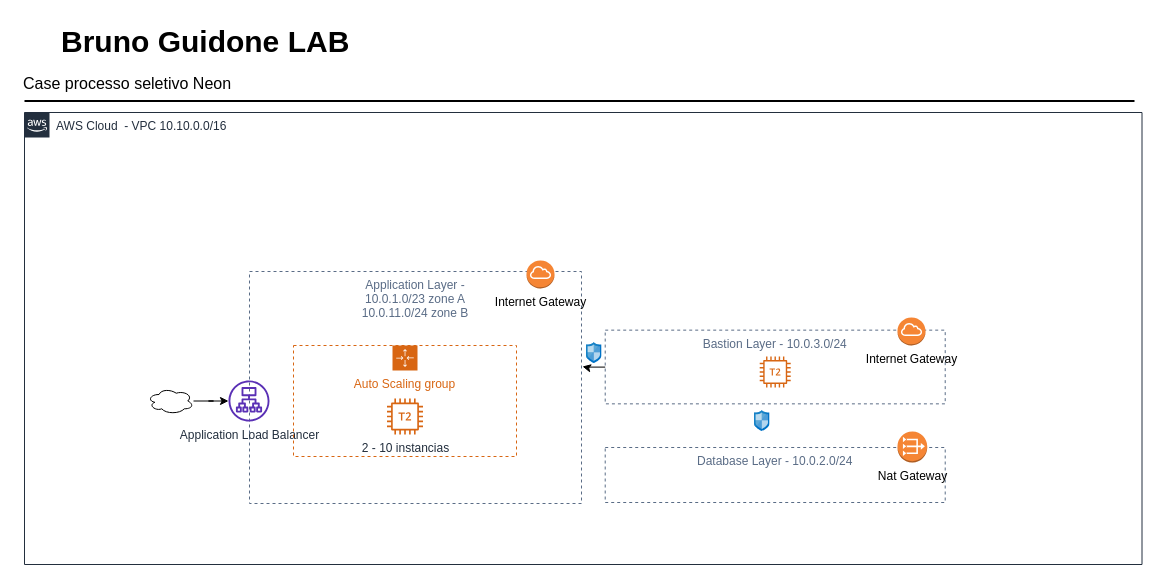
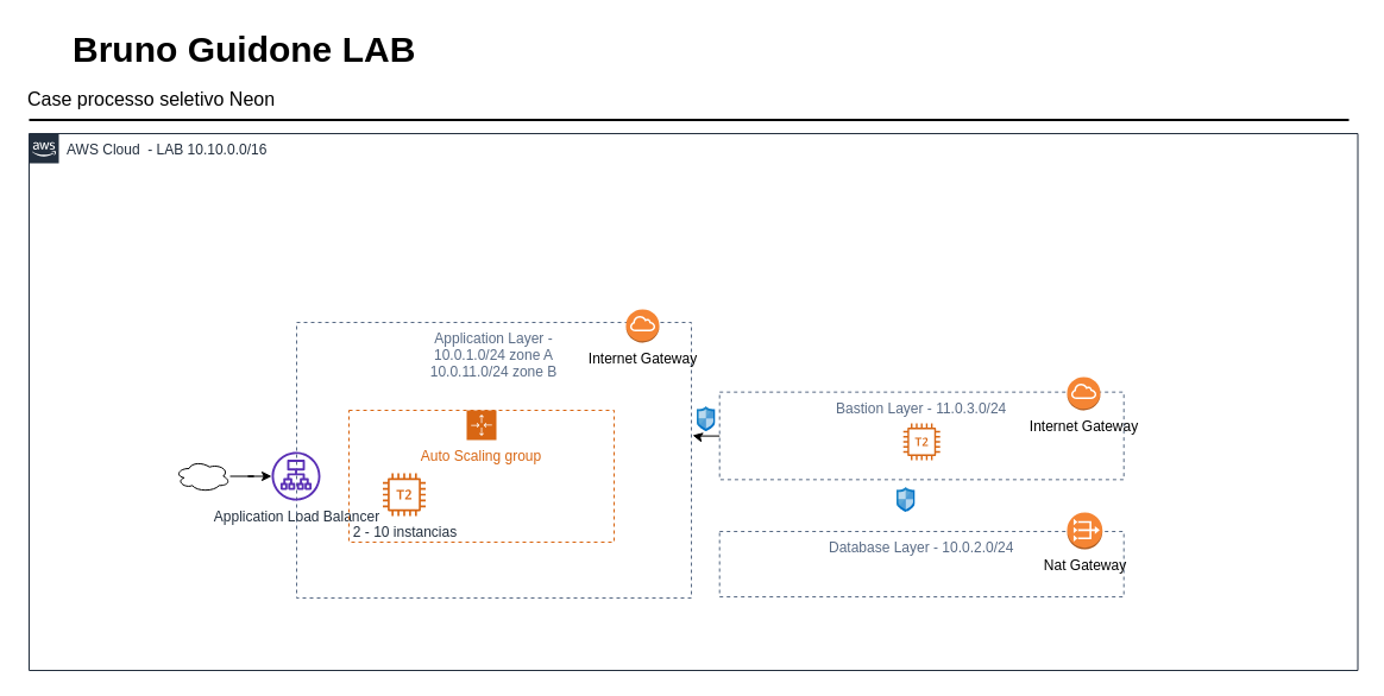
- <mxCell id="2" value="AWS Cloud&amp;nbsp; - VPC 10.10.0.0/16" style="points=[[0,0],[0.25,0],[0.5,0],[0.75,0],[1,0],[1,0.25],[1,0.5],[1,0.75],[1,1],[0.75,1],[0.5,1],[0.25,1],[0,1],[0,0.75],[0,0.5],[0,0.25]];outlineConnect=0;gradientColor=none;html=1;whiteSpace=wrap;fontSize=12;fontStyle=0;shape=mxgraph.aws4.group;grIcon=mxgraph.aws4.group_aws_cloud_alt;strokeColor=#232F3E;fillColor=none;verticalAlign=top;align=left;spacingLeft=30;fontColor=#232F3E;dashed=0;labelBackgroundColor=none;" parent="1" vertex="1"><mxGeometry x="24" y="112" width="1117.5" height="452" as="geometry" /></mxCell>
+ <mxCell id="2" value="AWS Cloud&amp;nbsp; - LAB 10.10.0.0/16" style="points=[[0,0],[0.25,0],[0.5,0],[0.75,0],[1,0],[1,0.25],[1,0.5],[1,0.75],[1,1],[0.75,1],[0.5,1],[0.25,1],[0,1],[0,0.75],[0,0.5],[0,0.25]];outlineConnect=0;gradientColor=none;html=1;whiteSpace=wrap;fontSize=12;fontStyle=0;shape=mxgraph.aws4.group;grIcon=mxgraph.aws4.group_aws_cloud_alt;strokeColor=#232F3E;fillColor=none;verticalAlign=top;align=left;spacingLeft=30;fontColor=#232F3E;dashed=0;labelBackgroundColor=none;" parent="1" vertex="1"><mxGeometry x="24" y="112" width="1117.5" height="452" as="geometry" /></mxCell>
- <mxCell id="8" value="Application Layer - &#10;10.0.1.0/23 zone A&#10;10.0.11.0/24 zone B" style="fillColor=none;strokeColor=#5A6C86;dashed=1;verticalAlign=top;fontStyle=0;fontColor=#5A6C86;" vertex="1" parent="1"><mxGeometry x="249" y="271" width="332" height="232" as="geometry" /></mxCell>
+ <mxCell id="8" value="Application Layer - &#10;10.0.1.0/24 zone A&#10;10.0.11.0/24 zone B" style="fillColor=none;strokeColor=#5A6C86;dashed=1;verticalAlign=top;fontStyle=0;fontColor=#5A6C86;" vertex="1" parent="1"><mxGeometry x="249" y="271" width="332" height="232" as="geometry" /></mxCell>
- <mxCell id="7" value="Bastion Layer - 10.0.3.0/24" style="fillColor=none;strokeColor=#5A6C86;dashed=1;verticalAlign=top;fontStyle=0;fontColor=#5A6C86;" vertex="1" parent="1"><mxGeometry x="604.71" y="329.65" width="340" height="73.7" as="geometry" /></mxCell>
+ <mxCell id="7" value="Bastion Layer - 11.0.3.0/24" style="fillColor=none;strokeColor=#5A6C86;dashed=1;verticalAlign=top;fontStyle=0;fontColor=#5A6C86;" vertex="1" parent="1"><mxGeometry x="604.71" y="329.65" width="340" height="73.7" as="geometry" /></mxCell>
- <mxCell id="12" value="2 - 10 instancias" style="outlineConnect=0;fontColor=#232F3E;gradientColor=none;fillColor=#D86613;strokeColor=none;dashed=0;verticalLabelPosition=bottom;verticalAlign=top;align=center;html=1;fontSize=12;fontStyle=0;aspect=fixed;pointerEvents=1;shape=mxgraph.aws4.t2_instance;" vertex="1" parent="1"><mxGeometry x="386.5" y="398" width="36" height="36" as="geometry" /></mxCell>
+ <mxCell id="12" value="2 - 10 instancias" style="outlineConnect=0;fontColor=#232F3E;gradientColor=none;fillColor=#D86613;strokeColor=none;dashed=0;verticalLabelPosition=bottom;verticalAlign=top;align=center;html=1;fontSize=12;fontStyle=0;aspect=fixed;pointerEvents=1;shape=mxgraph.aws4.t2_instance;" vertex="1" parent="1"><mxGeometry x="321.5" y="398" width="36" height="36" as="geometry" /></mxCell>
